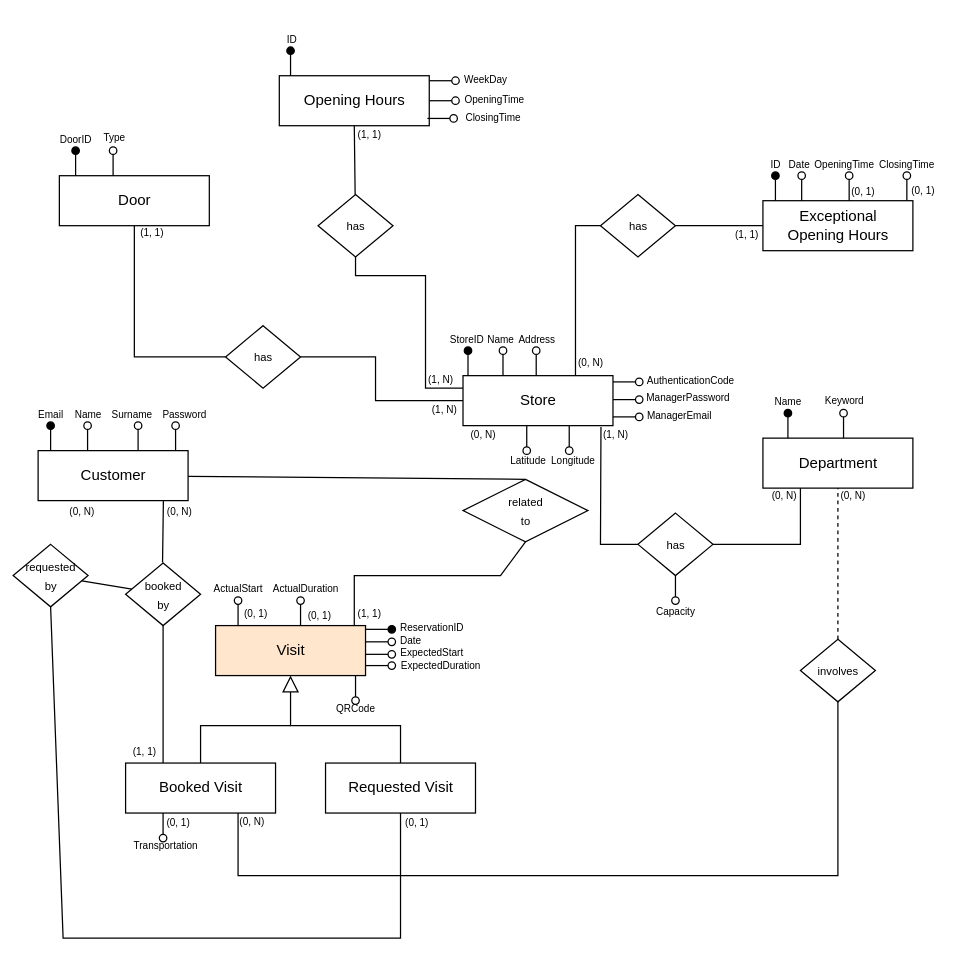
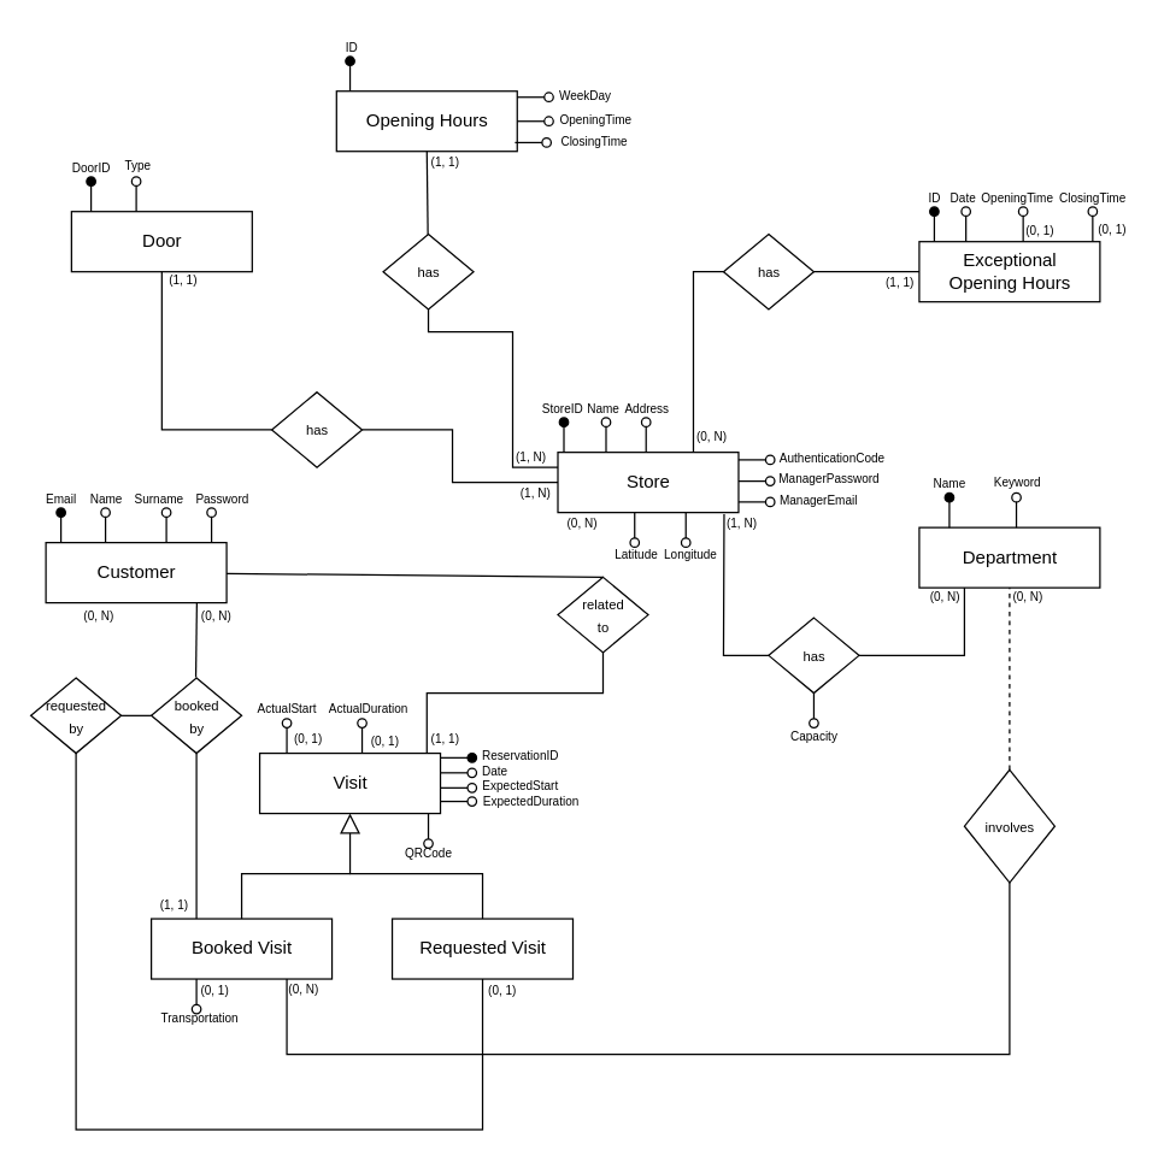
- <mxCell id="53" value="&lt;font style=&quot;font-size: 9px ; line-height: 120%&quot;&gt;related&lt;br&gt;to&lt;br&gt;&lt;/font&gt;" style="shape=rhombus;html=1;dashed=0;whitespace=wrap;perimeter=rhombusPerimeter;" parent="1" vertex="1"><mxGeometry x="370" y="383" width="100" height="50" as="geometry" /></mxCell>
+ <mxCell id="53" value="&lt;font style=&quot;font-size: 9px ; line-height: 120%&quot;&gt;related&lt;br&gt;to&lt;br&gt;&lt;/font&gt;" style="shape=rhombus;html=1;dashed=0;whitespace=wrap;perimeter=rhombusPerimeter;" parent="1" vertex="1"><mxGeometry x="370" y="383" width="60" height="50" as="geometry" /></mxCell>
- <mxCell id="16" value="&lt;font style=&quot;font-size: 9px ; line-height: 120%&quot;&gt;requested&lt;br&gt;by&lt;/font&gt;" style="shape=rhombus;html=1;dashed=0;whitespace=wrap;perimeter=rhombusPerimeter;" parent="1" vertex="1"><mxGeometry x="10" y="435" width="60" height="50" as="geometry" /></mxCell>
+ <mxCell id="16" value="&lt;font style=&quot;font-size: 9px ; line-height: 120%&quot;&gt;requested&lt;br&gt;by&lt;/font&gt;" style="shape=rhombus;html=1;dashed=0;whitespace=wrap;perimeter=rhombusPerimeter;" parent="1" vertex="1"><mxGeometry x="20" y="450" width="60" height="50" as="geometry" /></mxCell>
- <mxCell id="3" value="Visit" style="html=1;dashed=0;whitespace=wrap;fillColor=#ffe6cc;" parent="1" vertex="1"><mxGeometry x="172" y="500" width="120" height="40" as="geometry" /></mxCell>
+ <mxCell id="3" value="Visit" style="html=1;dashed=0;whitespace=wrap;" parent="1" vertex="1"><mxGeometry x="172" y="500" width="120" height="40" as="geometry" /></mxCell>
- <mxCell id="93" value="&lt;font style=&quot;font-size: 9px ; line-height: 120%&quot;&gt;involves&lt;br&gt;&lt;/font&gt;" style="shape=rhombus;html=1;dashed=0;whitespace=wrap;perimeter=rhombusPerimeter;" parent="1" vertex="1"><mxGeometry x="640" y="511" width="60" height="50" as="geometry" /></mxCell>
+ <mxCell id="93" value="&lt;font style=&quot;font-size: 9px ; line-height: 120%&quot;&gt;involves&lt;br&gt;&lt;/font&gt;" style="shape=rhombus;html=1;dashed=0;whitespace=wrap;perimeter=rhombusPerimeter;" parent="1" vertex="1"><mxGeometry x="640" y="511" width="60" height="75" as="geometry" /></mxCell>
